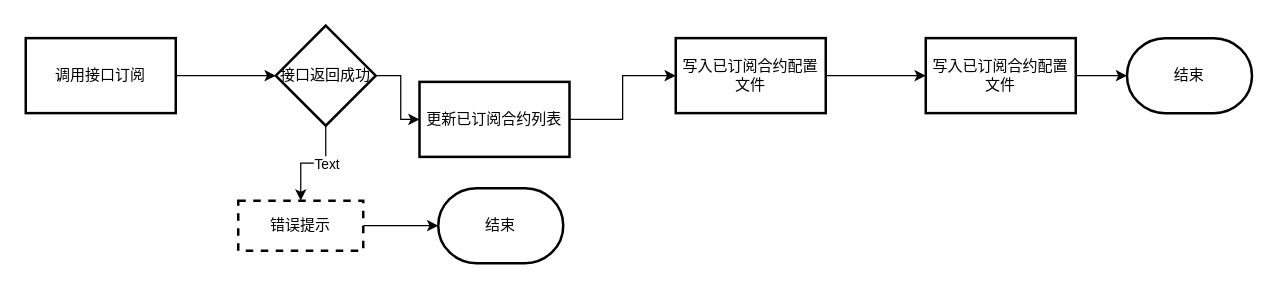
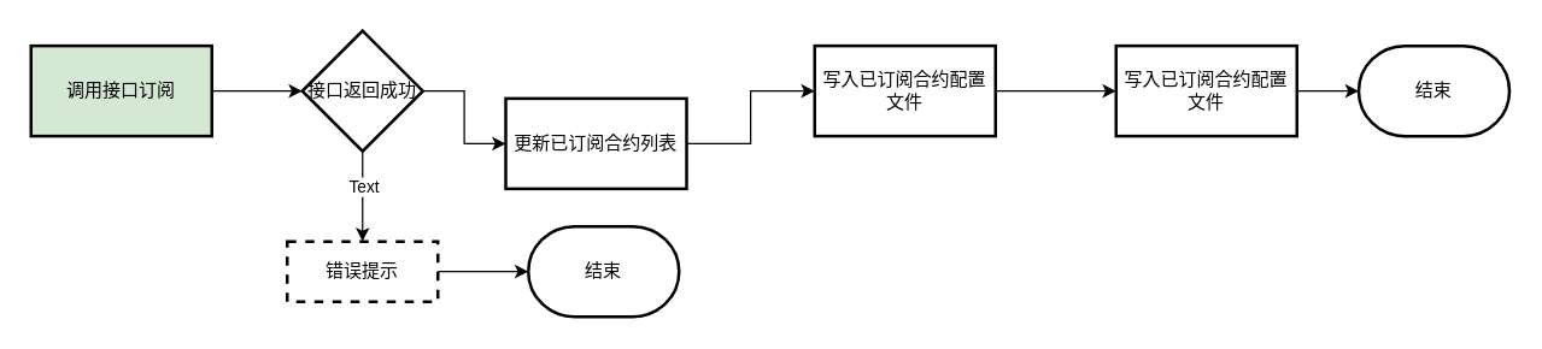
- <mxCell id="3" value="调用接口订阅" style="whiteSpace=wrap;html=1;strokeWidth=2;" vertex="1" parent="1"><mxGeometry x="20" y="30" width="120" height="60" as="geometry" /></mxCell>
+ <mxCell id="3" value="调用接口订阅" style="whiteSpace=wrap;html=1;strokeWidth=2;fillColor=#d5e8d4;" vertex="1" parent="1"><mxGeometry x="20" y="30" width="120" height="60" as="geometry" /></mxCell>
- <mxCell id="7" value="接口返回成功" style="rhombus;whiteSpace=wrap;html=1;strokeWidth=2;" vertex="1" parent="1"><mxGeometry x="220" y="20" width="80" height="80" as="geometry" /></mxCell>
+ <mxCell id="7" value="接口返回成功" style="rhombus;whiteSpace=wrap;html=1;strokeWidth=2;" vertex="1" parent="1"><mxGeometry x="200" y="20" width="80" height="80" as="geometry" /></mxCell>
